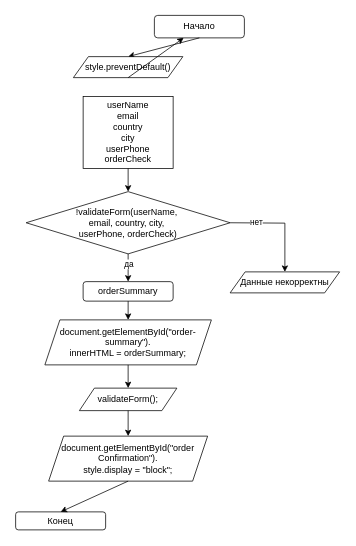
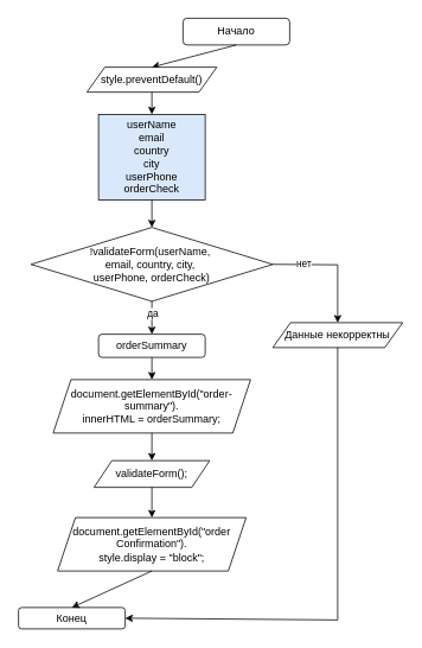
- <mxCell id="6" value="" style="endArrow=classic;html=1;rounded=0;exitX=0.5;exitY=1;exitDx=0;exitDy=0;" edge="1" parent="1" source="4" target="2"><mxGeometry width="50" height="50" relative="1" as="geometry"><mxPoint x="215" y="168" as="sourcePoint" /><mxPoint x="265" y="118" as="targetPoint" /></mxGeometry></mxCell>
+ <mxCell id="6" value="" style="endArrow=classic;html=1;rounded=0;exitX=0.5;exitY=1;exitDx=0;exitDy=0;entryX=0.5;entryY=0;entryDx=0;entryDy=0;" edge="1" parent="1" source="4" target="5"><mxGeometry width="50" height="50" relative="1" as="geometry"><mxPoint x="215" y="168" as="sourcePoint" /><mxPoint x="265" y="118" as="targetPoint" /></mxGeometry></mxCell>
- <mxCell id="5" value="userName&lt;br&gt;email&lt;br&gt;country&lt;br&gt;city&lt;br&gt;userPhone&lt;br&gt;orderCheck" style="rounded=0;whiteSpace=wrap;html=1;" vertex="1" parent="1"><mxGeometry x="110" y="128" width="120" height="96" as="geometry" /></mxCell>
+ <mxCell id="5" value="userName&lt;br&gt;email&lt;br&gt;country&lt;br&gt;city&lt;br&gt;userPhone&lt;br&gt;orderCheck" style="rounded=0;whiteSpace=wrap;html=1;fillColor=#dae8fc;" vertex="1" parent="1"><mxGeometry x="110" y="128" width="120" height="96" as="geometry" /></mxCell>
+ <mxCell id="23" value="" style="endArrow=classic;html=1;rounded=0;exitX=0.5;exitY=1;exitDx=0;exitDy=0;entryX=1;entryY=0.5;entryDx=0;entryDy=0;" edge="1" parent="1" source="9" target="21"><mxGeometry width="50" height="50" relative="1" as="geometry"><mxPoint x="245" y="529" as="sourcePoint" /><mxPoint x="295" y="479" as="targetPoint" /><Array as="points"><mxPoint x="379" y="696" /></Array></mxGeometry></mxCell>
